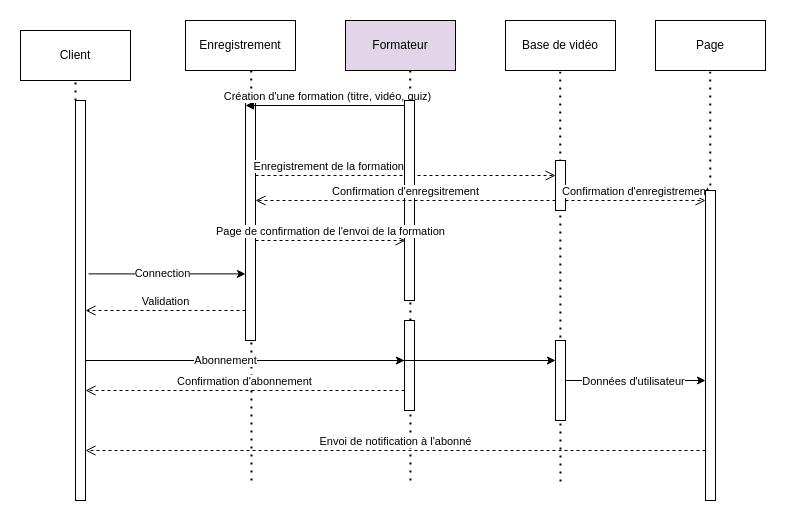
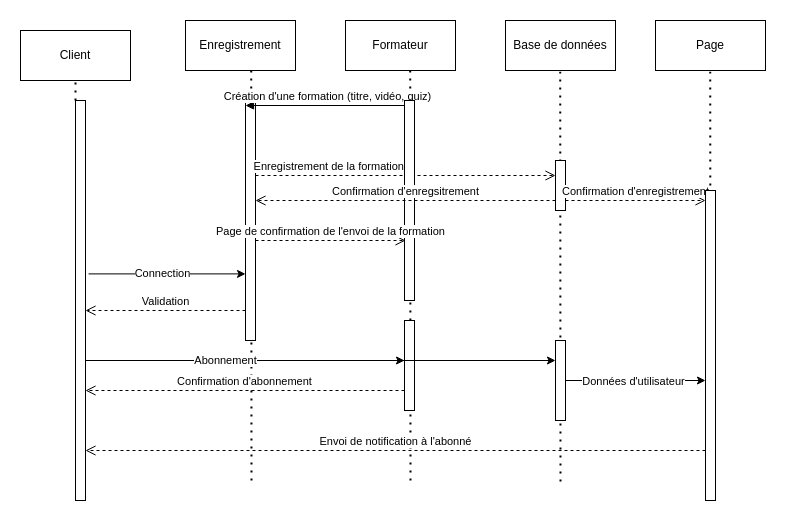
- <mxCell id="10" value="Formateur" style="html=1;whiteSpace=wrap;fillColor=#e1d5e7;" vertex="1" parent="1"><mxGeometry x="345" y="20" width="110" height="50" as="geometry" /></mxCell>
+ <mxCell id="10" value="Formateur" style="html=1;whiteSpace=wrap;" vertex="1" parent="1"><mxGeometry x="345" y="20" width="110" height="50" as="geometry" /></mxCell>
- <mxCell id="12" value="Base de vidéo" style="html=1;whiteSpace=wrap;" vertex="1" parent="1"><mxGeometry x="505" y="20" width="110" height="50" as="geometry" /></mxCell>
+ <mxCell id="12" value="Base de données" style="html=1;whiteSpace=wrap;" vertex="1" parent="1"><mxGeometry x="505" y="20" width="110" height="50" as="geometry" /></mxCell>
